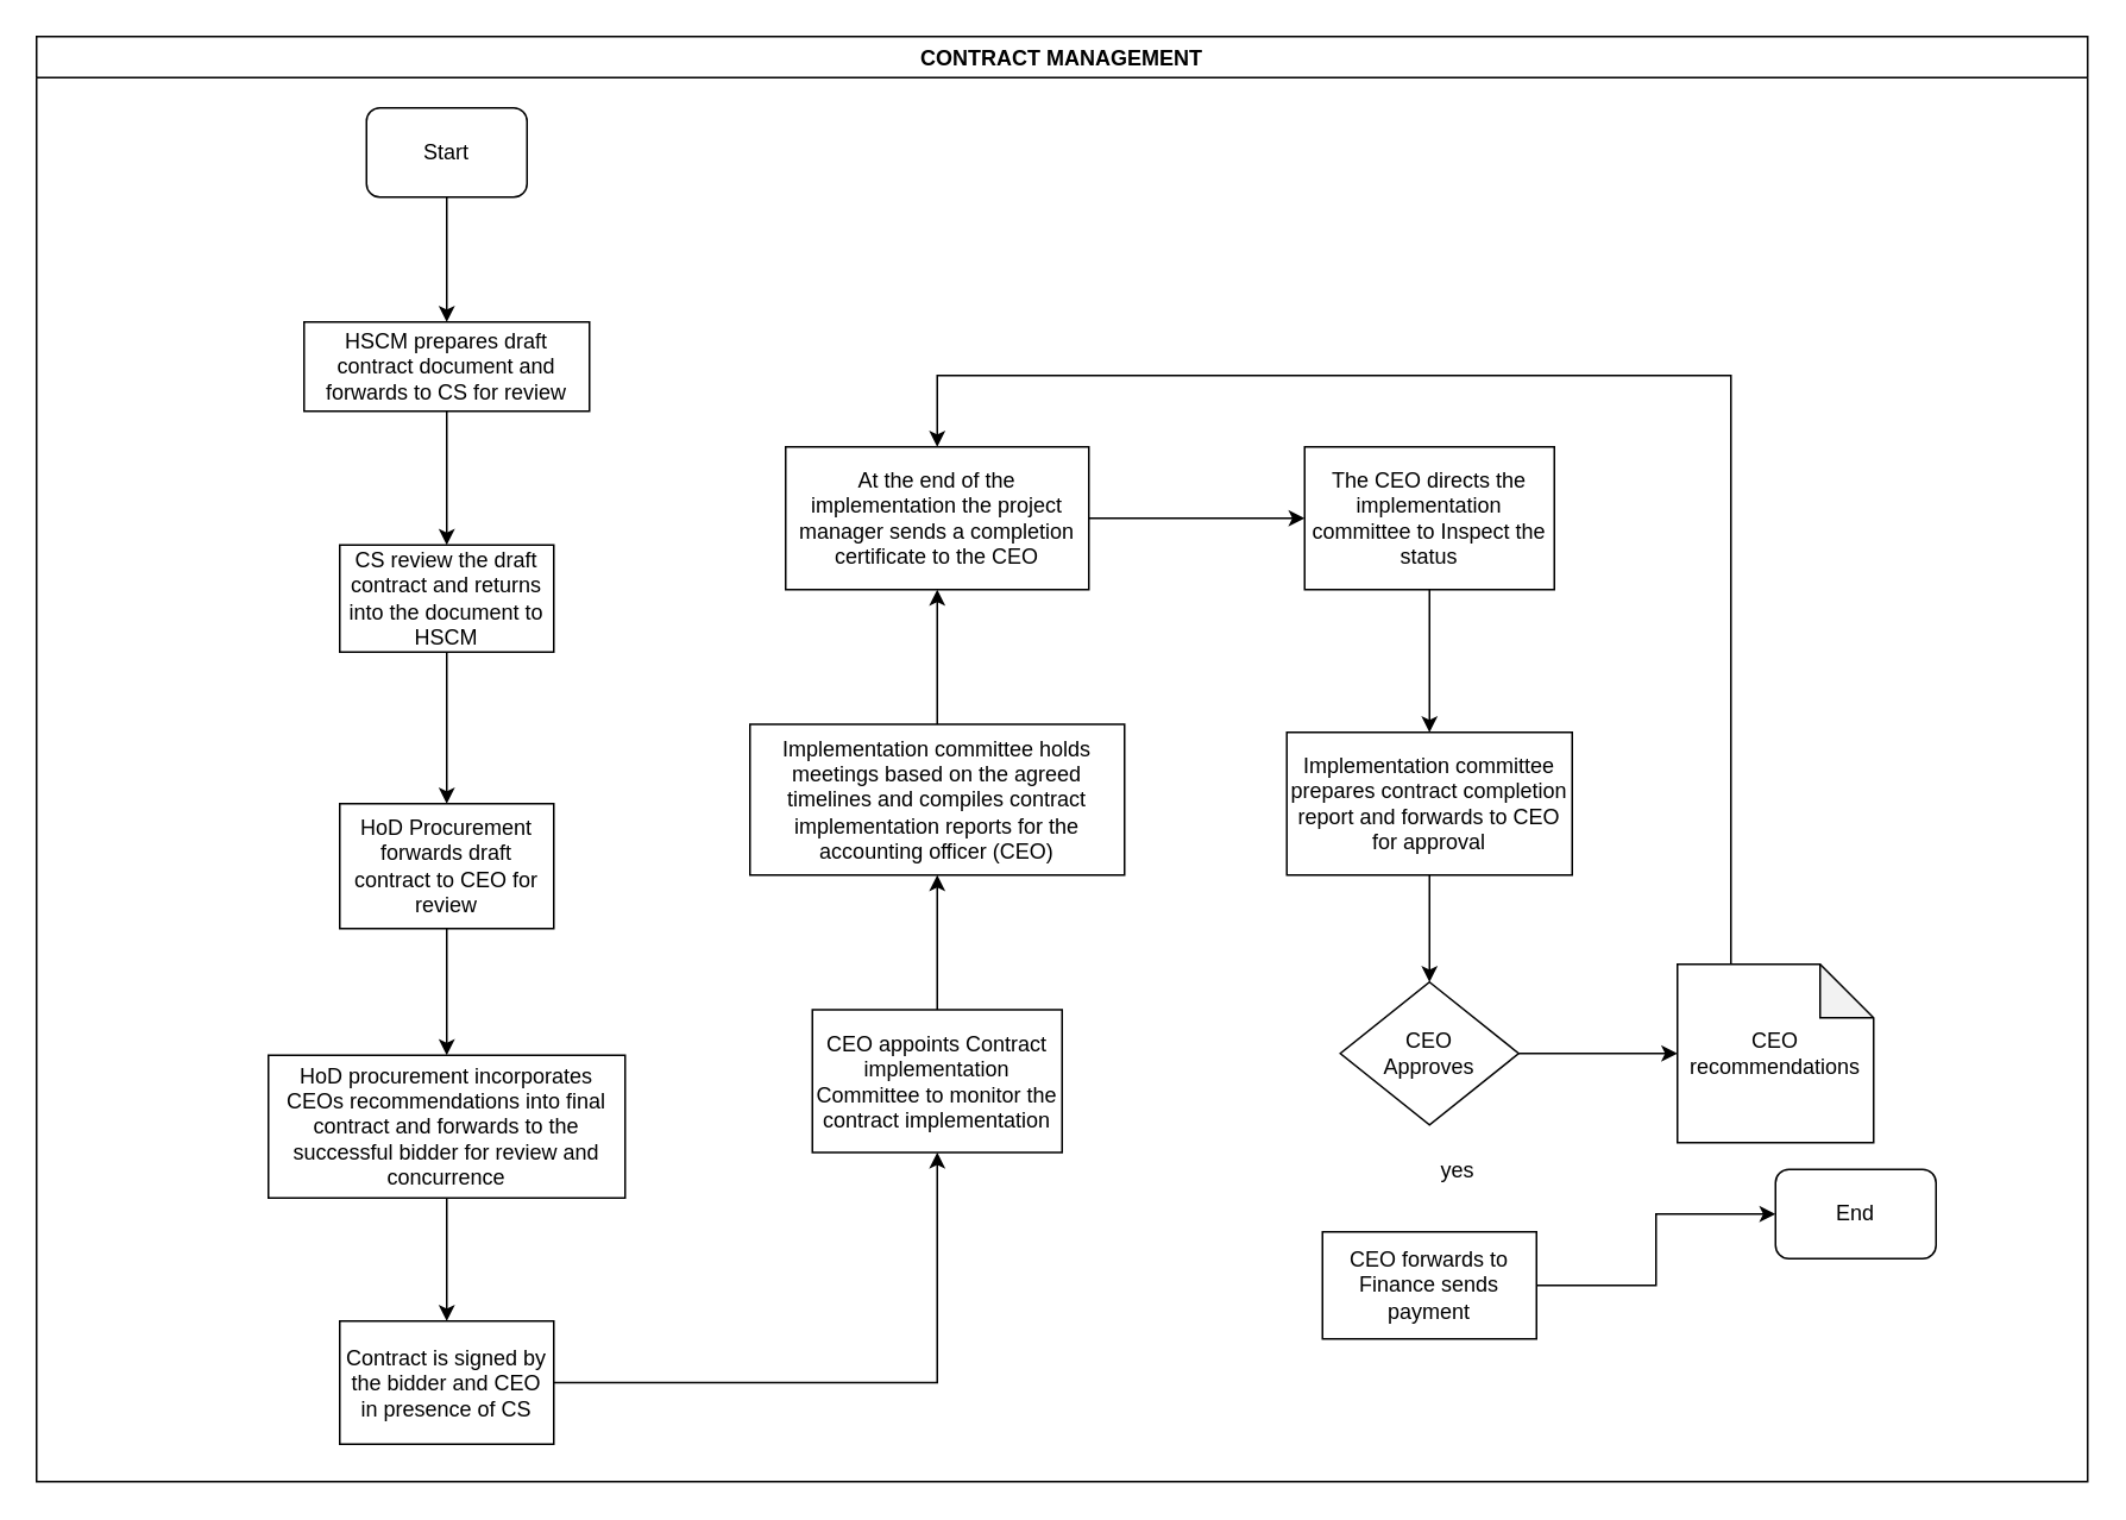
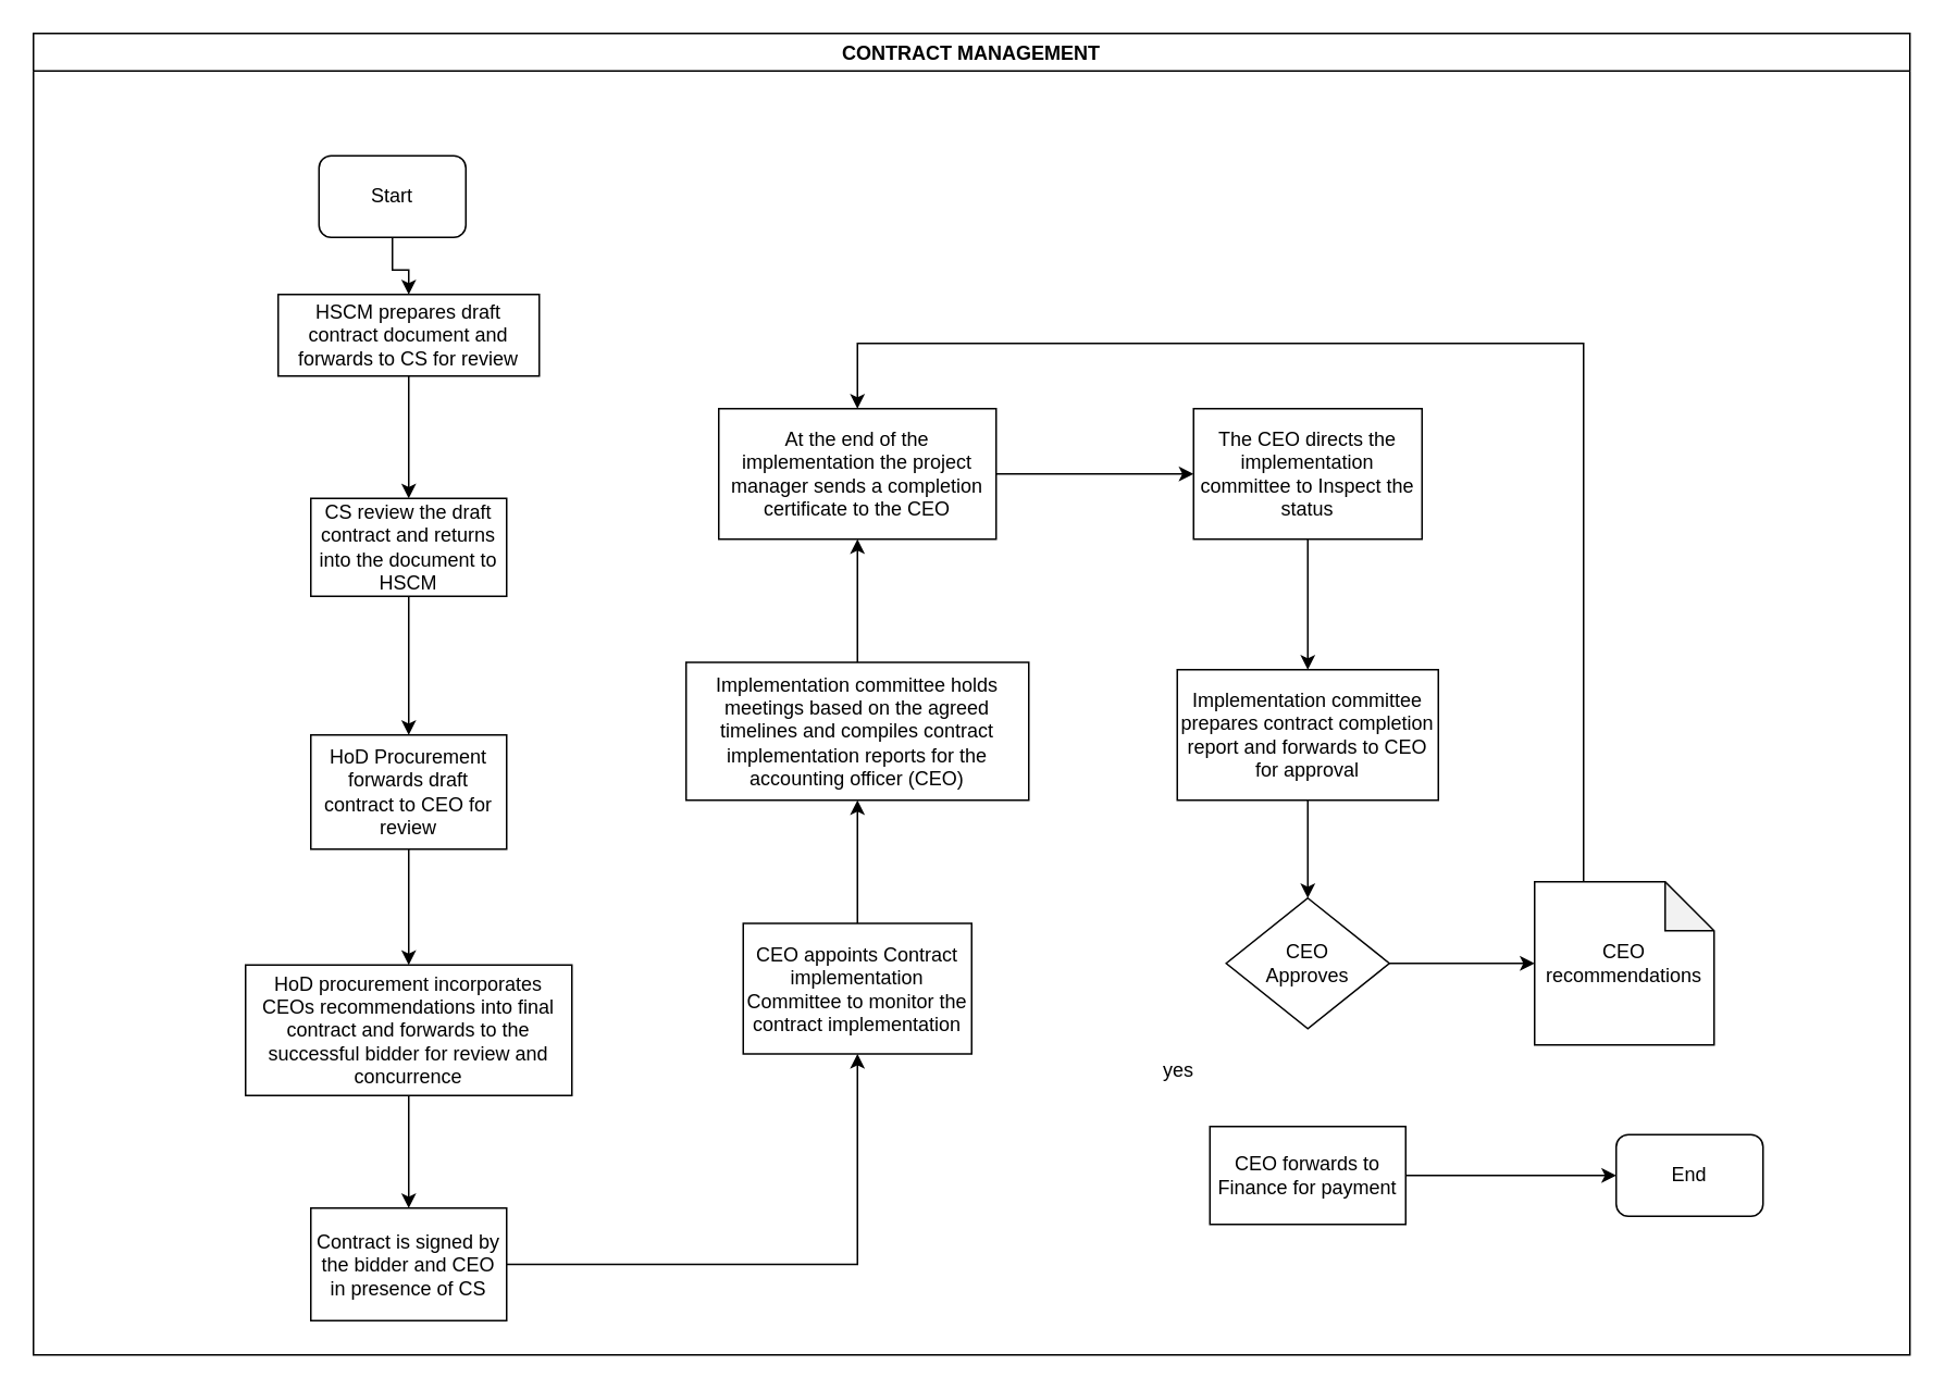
- <mxCell id="3" value="Start" style="rounded=1;whiteSpace=wrap;html=1;" vertex="1" parent="2"><mxGeometry x="185" y="40" width="90" height="50" as="geometry" /></mxCell>
+ <mxCell id="3" value="Start" style="rounded=1;whiteSpace=wrap;html=1;" vertex="1" parent="2"><mxGeometry x="175" y="75" width="90" height="50" as="geometry" /></mxCell>
- <mxCell id="15" value="yes" style="text;html=1;strokeColor=none;fillColor=none;align=center;verticalAlign=middle;whiteSpace=wrap;rounded=0;" vertex="1" parent="2"><mxGeometry x="777" y="625.5" width="40" height="20" as="geometry" /></mxCell>
+ <mxCell id="15" value="yes" style="text;html=1;strokeColor=none;fillColor=none;align=center;verticalAlign=middle;whiteSpace=wrap;rounded=0;" vertex="1" parent="2"><mxGeometry x="682" y="625.5" width="40" height="20" as="geometry" /></mxCell>
- <mxCell id="18" value="End" style="rounded=1;whiteSpace=wrap;html=1;" vertex="1" parent="2"><mxGeometry x="975" y="635" width="90" height="50" as="geometry" /></mxCell>
+ <mxCell id="18" value="End" style="rounded=1;whiteSpace=wrap;html=1;" vertex="1" parent="2"><mxGeometry x="970" y="675" width="90" height="50" as="geometry" /></mxCell>
- <mxCell id="14" value="CEO forwards to Finance sends payment" style="whiteSpace=wrap;html=1;rounded=0;" vertex="1" parent="2"><mxGeometry x="721" y="670" width="120" height="60" as="geometry" /></mxCell>
+ <mxCell id="14" value="CEO forwards to Finance for payment" style="whiteSpace=wrap;html=1;rounded=0;" vertex="1" parent="2"><mxGeometry x="721" y="670" width="120" height="60" as="geometry" /></mxCell>
